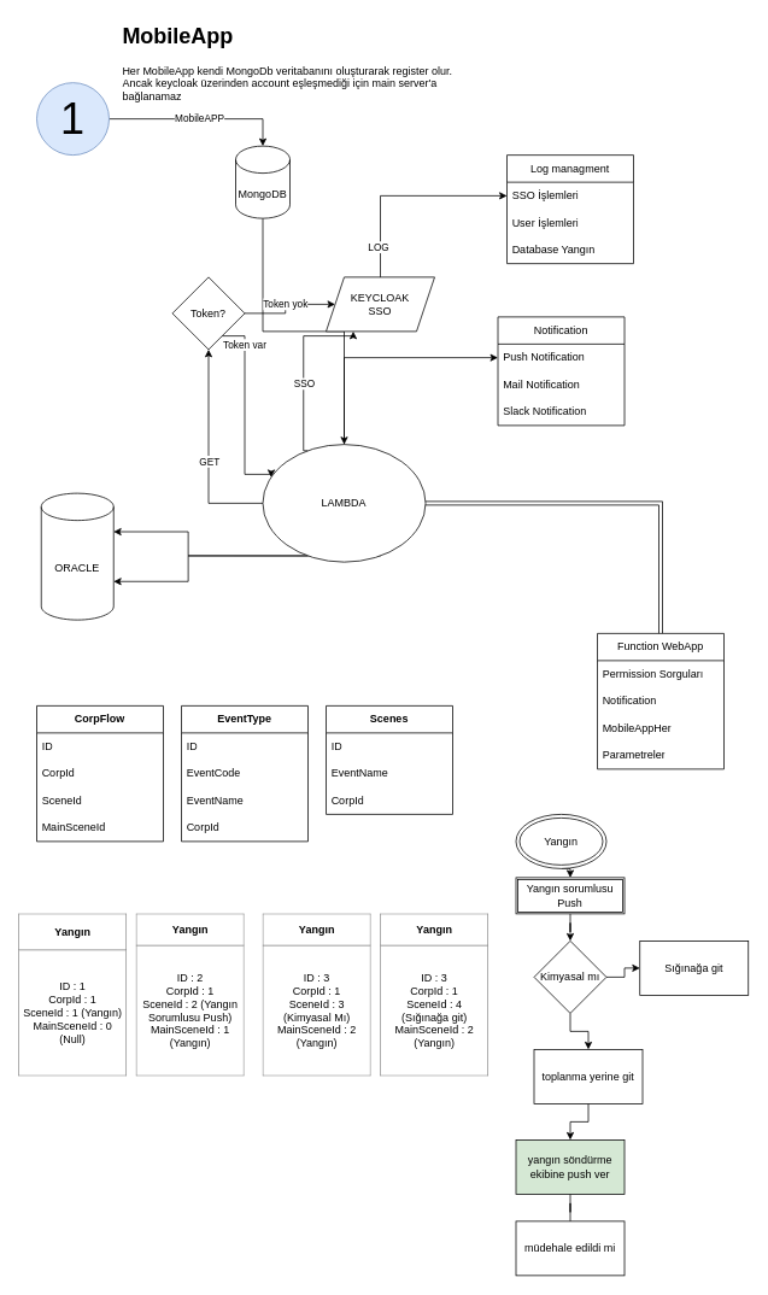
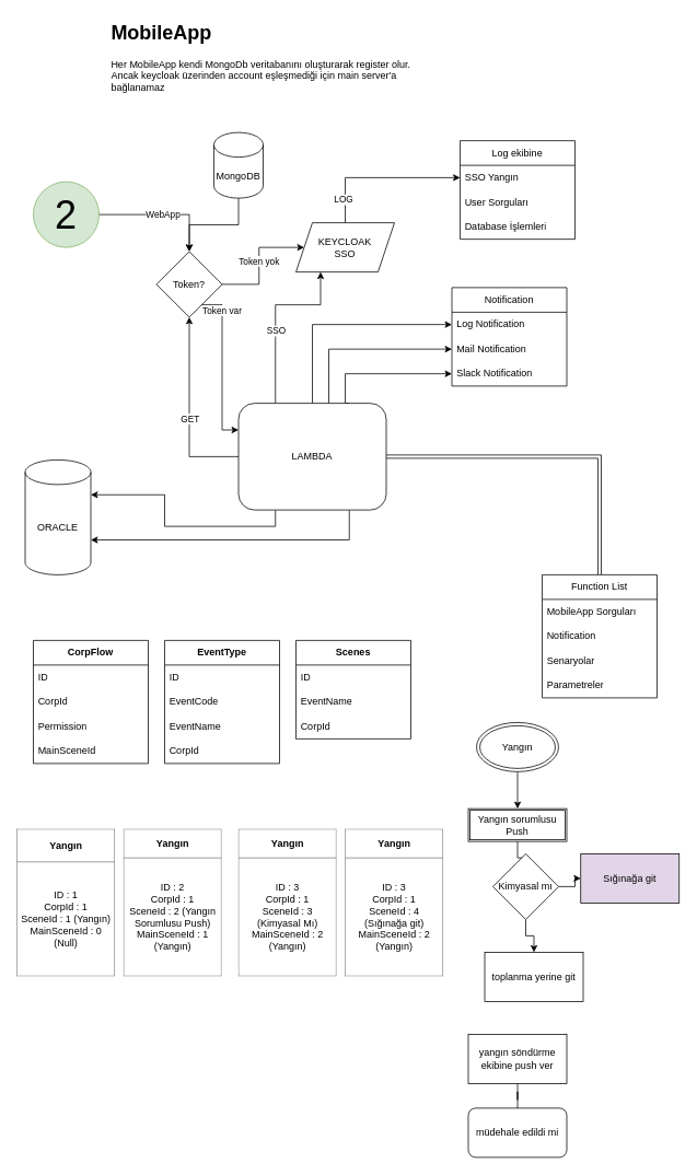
- <mxCell id="3" value="&lt;font style=&quot;font-size: 48px;&quot;&gt;1&lt;/font&gt;" style="ellipse;whiteSpace=wrap;html=1;aspect=fixed;fillColor=#dae8fc;strokeColor=#6c8ebf;" vertex="1" parent="1"><mxGeometry x="40" y="91" width="80" height="80" as="geometry" /></mxCell>
- <mxCell id="2" value="MobileAPP" style="edgeStyle=orthogonalEdgeStyle;rounded=0;orthogonalLoop=1;jettySize=auto;html=1;entryX=0.5;entryY=0;entryDx=0;entryDy=0;entryPerimeter=0;" edge="1" parent="1" source="3" target="7"><mxGeometry relative="1" as="geometry"><mxPoint x="290" y="141" as="targetPoint" /></mxGeometry></mxCell>
- <mxCell id="28" value="Log managment" style="swimlane;fontStyle=0;childLayout=stackLayout;horizontal=1;startSize=30;horizontalStack=0;resizeParent=1;resizeParentMax=0;resizeLast=0;collapsible=1;marginBottom=0;whiteSpace=wrap;html=1;" vertex="1" parent="1"><mxGeometry x="560" y="171" width="140" height="120" as="geometry" /></mxCell>
+ <mxCell id="28" value="Log ekibine" style="swimlane;fontStyle=0;childLayout=stackLayout;horizontal=1;startSize=30;horizontalStack=0;resizeParent=1;resizeParentMax=0;resizeLast=0;collapsible=1;marginBottom=0;whiteSpace=wrap;html=1;" vertex="1" parent="1"><mxGeometry x="560" y="171" width="140" height="120" as="geometry" /></mxCell>
- <mxCell id="29" value="SSO İşlemleri" style="text;strokeColor=none;fillColor=none;align=left;verticalAlign=middle;spacingLeft=4;spacingRight=4;overflow=hidden;points=[[0,0.5],[1,0.5]];portConstraint=eastwest;rotatable=0;whiteSpace=wrap;html=1;" vertex="1" parent="28"><mxGeometry y="30" width="140" height="30" as="geometry" /></mxCell>
+ <mxCell id="29" value="SSO Yangın" style="text;strokeColor=none;fillColor=none;align=left;verticalAlign=middle;spacingLeft=4;spacingRight=4;overflow=hidden;points=[[0,0.5],[1,0.5]];portConstraint=eastwest;rotatable=0;whiteSpace=wrap;html=1;" vertex="1" parent="28"><mxGeometry y="30" width="140" height="30" as="geometry" /></mxCell>
- <mxCell id="30" value="User İşlemleri" style="text;strokeColor=none;fillColor=none;align=left;verticalAlign=middle;spacingLeft=4;spacingRight=4;overflow=hidden;points=[[0,0.5],[1,0.5]];portConstraint=eastwest;rotatable=0;whiteSpace=wrap;html=1;" vertex="1" parent="28"><mxGeometry y="60" width="140" height="30" as="geometry" /></mxCell>
+ <mxCell id="30" value="User Sorguları" style="text;strokeColor=none;fillColor=none;align=left;verticalAlign=middle;spacingLeft=4;spacingRight=4;overflow=hidden;points=[[0,0.5],[1,0.5]];portConstraint=eastwest;rotatable=0;whiteSpace=wrap;html=1;" vertex="1" parent="28"><mxGeometry y="60" width="140" height="30" as="geometry" /></mxCell>
+ <mxCell id="5" value="&lt;font style=&quot;font-size: 48px;&quot;&gt;2&lt;/font&gt;" style="ellipse;whiteSpace=wrap;html=1;aspect=fixed;fillColor=#d5e8d4;strokeColor=#82b366;" vertex="1" parent="1"><mxGeometry x="40" y="221" width="80" height="80" as="geometry" /></mxCell>
+ <mxCell id="4" value="WebApp" style="edgeStyle=orthogonalEdgeStyle;rounded=0;orthogonalLoop=1;jettySize=auto;html=1;" edge="1" parent="1" source="5" target="27"><mxGeometry relative="1" as="geometry"><mxPoint x="230" y="331" as="targetPoint" /></mxGeometry></mxCell>
- <mxCell id="31" value="Database Yangın" style="text;strokeColor=none;fillColor=none;align=left;verticalAlign=middle;spacingLeft=4;spacingRight=4;overflow=hidden;points=[[0,0.5],[1,0.5]];portConstraint=eastwest;rotatable=0;whiteSpace=wrap;html=1;" vertex="1" parent="28"><mxGeometry y="90" width="140" height="30" as="geometry" /></mxCell>
+ <mxCell id="31" value="Database İşlemleri" style="text;strokeColor=none;fillColor=none;align=left;verticalAlign=middle;spacingLeft=4;spacingRight=4;overflow=hidden;points=[[0,0.5],[1,0.5]];portConstraint=eastwest;rotatable=0;whiteSpace=wrap;html=1;" vertex="1" parent="28"><mxGeometry y="90" width="140" height="30" as="geometry" /></mxCell>
- <mxCell id="10" value="KEYCLOAK &lt;br&gt;SSO" style="shape=parallelogram;perimeter=parallelogramPerimeter;whiteSpace=wrap;html=1;fixedSize=1;" vertex="1" parent="1"><mxGeometry x="360" y="306" width="120" height="60" as="geometry" /></mxCell>
+ <mxCell id="10" value="KEYCLOAK &lt;br&gt;SSO" style="shape=parallelogram;perimeter=parallelogramPerimeter;whiteSpace=wrap;html=1;fixedSize=1;" vertex="1" parent="1"><mxGeometry x="360" y="271" width="120" height="60" as="geometry" /></mxCell>
- <mxCell id="6" style="edgeStyle=orthogonalEdgeStyle;rounded=0;orthogonalLoop=1;jettySize=auto;html=1;" edge="1" parent="1" source="7" target="22"><mxGeometry relative="1" as="geometry"><mxPoint x="430" y="171" as="targetPoint" /></mxGeometry></mxCell>
+ <mxCell id="6" style="edgeStyle=orthogonalEdgeStyle;rounded=0;orthogonalLoop=1;jettySize=auto;html=1;entryX=0.5;entryY=0;entryDx=0;entryDy=0;" edge="1" parent="1" source="7" target="27"><mxGeometry relative="1" as="geometry"><mxPoint x="430" y="171" as="targetPoint" /></mxGeometry></mxCell>
- <mxCell id="38" value="Push Notification" style="text;strokeColor=none;fillColor=none;align=left;verticalAlign=middle;spacingLeft=4;spacingRight=4;overflow=hidden;points=[[0,0.5],[1,0.5]];portConstraint=eastwest;rotatable=0;whiteSpace=wrap;html=1;" vertex="1" parent="37"><mxGeometry y="30" width="140" height="30" as="geometry" /></mxCell>
+ <mxCell id="38" value="Log Notification" style="text;strokeColor=none;fillColor=none;align=left;verticalAlign=middle;spacingLeft=4;spacingRight=4;overflow=hidden;points=[[0,0.5],[1,0.5]];portConstraint=eastwest;rotatable=0;whiteSpace=wrap;html=1;" vertex="1" parent="37"><mxGeometry y="30" width="140" height="30" as="geometry" /></mxCell>
+ <mxCell id="20" style="edgeStyle=orthogonalEdgeStyle;rounded=0;orthogonalLoop=1;jettySize=auto;html=1;exitX=0.75;exitY=0;exitDx=0;exitDy=0;entryX=0;entryY=0.5;entryDx=0;entryDy=0;" edge="1" parent="1" source="22" target="40"><mxGeometry relative="1" as="geometry"><Array as="points"><mxPoint x="420" y="491" /><mxPoint x="420" y="455" /></Array></mxGeometry></mxCell>
+ <mxCell id="14" style="edgeStyle=orthogonalEdgeStyle;rounded=0;orthogonalLoop=1;jettySize=auto;html=1;" edge="1" parent="1" source="22" target="39"><mxGeometry relative="1" as="geometry"><Array as="points"><mxPoint x="400" y="425" /></Array></mxGeometry></mxCell>
- <mxCell id="22" value="LAMBDA" style="ellipse;whiteSpace=wrap;html=1;" vertex="1" parent="1"><mxGeometry x="290" y="491" width="180" height="130" as="geometry" /></mxCell>
+ <mxCell id="22" value="LAMBDA" style="rounded=1;whiteSpace=wrap;html=1;" vertex="1" parent="1"><mxGeometry x="290" y="491" width="180" height="130" as="geometry" /></mxCell>
- <mxCell id="23" value="ORACLE" style="shape=cylinder3;whiteSpace=wrap;html=1;boundedLbl=1;backgroundOutline=1;size=15;" vertex="1" parent="1"><mxGeometry x="45" y="545" width="80" height="140" as="geometry" /></mxCell>
+ <mxCell id="23" value="ORACLE" style="shape=cylinder3;whiteSpace=wrap;html=1;boundedLbl=1;backgroundOutline=1;size=15;" vertex="1" parent="1"><mxGeometry x="30" y="560" width="80" height="140" as="geometry" /></mxCell>
- <mxCell id="32" value="Function WebApp" style="swimlane;fontStyle=0;childLayout=stackLayout;horizontal=1;startSize=30;horizontalStack=0;resizeParent=1;resizeParentMax=0;resizeLast=0;collapsible=1;marginBottom=0;whiteSpace=wrap;html=1;" vertex="1" parent="1"><mxGeometry x="660" y="700" width="140" height="150" as="geometry"><mxRectangle x="660" y="720" width="110" height="30" as="alternateBounds" /></mxGeometry></mxCell>
+ <mxCell id="32" value="Function List" style="swimlane;fontStyle=0;childLayout=stackLayout;horizontal=1;startSize=30;horizontalStack=0;resizeParent=1;resizeParentMax=0;resizeLast=0;collapsible=1;marginBottom=0;whiteSpace=wrap;html=1;" vertex="1" parent="1"><mxGeometry x="660" y="700" width="140" height="150" as="geometry"><mxRectangle x="660" y="720" width="110" height="30" as="alternateBounds" /></mxGeometry></mxCell>
- <mxCell id="33" value="Permission Sorguları" style="text;strokeColor=none;fillColor=none;align=left;verticalAlign=middle;spacingLeft=4;spacingRight=4;overflow=hidden;points=[[0,0.5],[1,0.5]];portConstraint=eastwest;rotatable=0;whiteSpace=wrap;html=1;" vertex="1" parent="32"><mxGeometry y="30" width="140" height="30" as="geometry" /></mxCell>
+ <mxCell id="33" value="MobileApp Sorguları" style="text;strokeColor=none;fillColor=none;align=left;verticalAlign=middle;spacingLeft=4;spacingRight=4;overflow=hidden;points=[[0,0.5],[1,0.5]];portConstraint=eastwest;rotatable=0;whiteSpace=wrap;html=1;" vertex="1" parent="32"><mxGeometry y="30" width="140" height="30" as="geometry" /></mxCell>
- <mxCell id="35" value="MobileAppHer" style="text;strokeColor=none;fillColor=none;align=left;verticalAlign=middle;spacingLeft=4;spacingRight=4;overflow=hidden;points=[[0,0.5],[1,0.5]];portConstraint=eastwest;rotatable=0;whiteSpace=wrap;html=1;" vertex="1" parent="32"><mxGeometry y="90" width="140" height="30" as="geometry" /></mxCell>
+ <mxCell id="35" value="Senaryolar" style="text;strokeColor=none;fillColor=none;align=left;verticalAlign=middle;spacingLeft=4;spacingRight=4;overflow=hidden;points=[[0,0.5],[1,0.5]];portConstraint=eastwest;rotatable=0;whiteSpace=wrap;html=1;" vertex="1" parent="32"><mxGeometry y="90" width="140" height="30" as="geometry" /></mxCell>
- <mxCell id="44" value="SceneId" style="text;strokeColor=none;fillColor=none;align=left;verticalAlign=middle;spacingLeft=4;spacingRight=4;overflow=hidden;points=[[0,0.5],[1,0.5]];portConstraint=eastwest;rotatable=0;whiteSpace=wrap;html=1;" vertex="1" parent="41"><mxGeometry y="90" width="140" height="30" as="geometry" /></mxCell>
+ <mxCell id="44" value="Permission" style="text;strokeColor=none;fillColor=none;align=left;verticalAlign=middle;spacingLeft=4;spacingRight=4;overflow=hidden;points=[[0,0.5],[1,0.5]];portConstraint=eastwest;rotatable=0;whiteSpace=wrap;html=1;" vertex="1" parent="41"><mxGeometry y="90" width="140" height="30" as="geometry" /></mxCell>
- <mxCell id="56" value="Yangın" style="ellipse;shape=doubleEllipse;whiteSpace=wrap;html=1;" vertex="1" parent="1"><mxGeometry x="570" y="900" width="100" height="60" as="geometry" /></mxCell>
+ <mxCell id="56" value="Yangın" style="ellipse;shape=doubleEllipse;whiteSpace=wrap;html=1;" vertex="1" parent="1"><mxGeometry x="580" y="880" width="100" height="60" as="geometry" /></mxCell>
- <mxCell id="58" value="Yangın sorumlusu Push" style="shape=ext;double=1;rounded=0;whiteSpace=wrap;html=1;" vertex="1" parent="1"><mxGeometry x="570" y="970" width="120" height="40" as="geometry" /></mxCell>
+ <mxCell id="58" value="Yangın sorumlusu Push" style="shape=ext;double=1;rounded=0;whiteSpace=wrap;html=1;" vertex="1" parent="1"><mxGeometry x="570" y="985" width="120" height="40" as="geometry" /></mxCell>
- <mxCell id="64" value="Sığınağa git" style="whiteSpace=wrap;html=1;rounded=0;" vertex="1" parent="1"><mxGeometry x="707" y="1040" width="120" height="60" as="geometry" /></mxCell>
+ <mxCell id="64" value="Sığınağa git" style="whiteSpace=wrap;html=1;rounded=0;fillColor=#e1d5e7;" vertex="1" parent="1"><mxGeometry x="707" y="1040" width="120" height="60" as="geometry" /></mxCell>
- <mxCell id="61" value="Kimyasal mı" style="rhombus;whiteSpace=wrap;html=1;rounded=0;" vertex="1" parent="1"><mxGeometry x="590" y="1040" width="80" height="80" as="geometry" /></mxCell>
+ <mxCell id="61" value="Kimyasal mı" style="rhombus;whiteSpace=wrap;html=1;rounded=0;" vertex="1" parent="1"><mxGeometry x="600" y="1040" width="80" height="80" as="geometry" /></mxCell>
- <mxCell id="62" value="" style="edgeStyle=orthogonalEdgeStyle;rounded=0;orthogonalLoop=1;jettySize=auto;html=1;" edge="1" parent="1" source="63" target="66"><mxGeometry relative="1" as="geometry" /></mxCell>
- <mxCell id="66" value="yangın söndürme ekibine push ver" style="whiteSpace=wrap;html=1;rounded=0;fillColor=#d5e8d4;" vertex="1" parent="1"><mxGeometry x="570" y="1260" width="120" height="60" as="geometry" /></mxCell>
+ <mxCell id="66" value="yangın söndürme ekibine push ver" style="whiteSpace=wrap;html=1;rounded=0;" vertex="1" parent="1"><mxGeometry x="570" y="1260" width="120" height="60" as="geometry" /></mxCell>
- <mxCell id="67" value="müdehale edildi mi" style="whiteSpace=wrap;html=1;rounded=0;" vertex="1" parent="1"><mxGeometry x="570" y="1350" width="120" height="60" as="geometry" /></mxCell>
+ <mxCell id="67" value="müdehale edildi mi" style="whiteSpace=wrap;html=1;rounded=1;" vertex="1" parent="1"><mxGeometry x="570" y="1350" width="120" height="60" as="geometry" /></mxCell>
